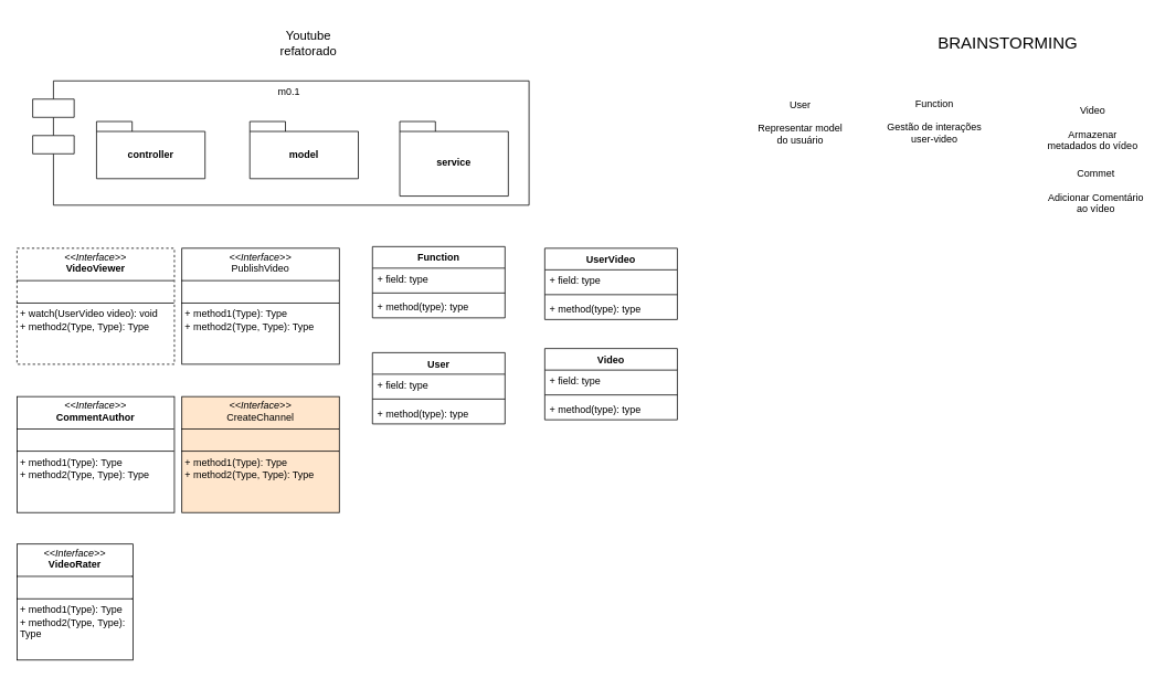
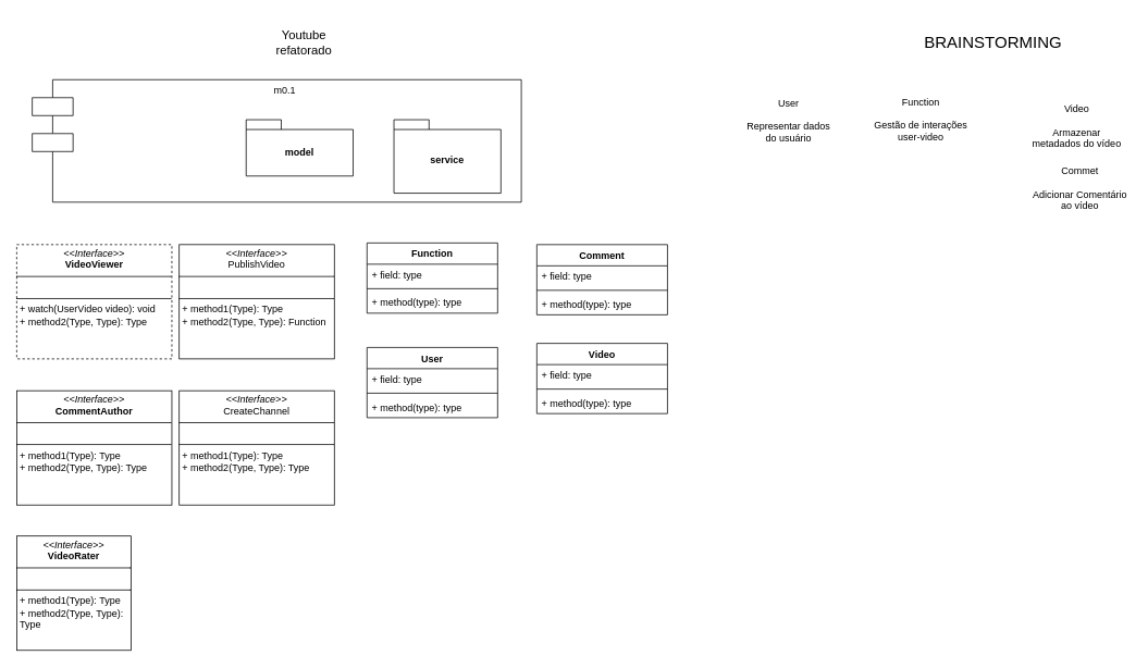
- <mxCell id="20" value="User&lt;div&gt;&lt;br&gt;&lt;/div&gt;&lt;div&gt;Representar model do usuário&lt;/div&gt;" style="text;strokeColor=none;align=center;fillColor=none;html=1;verticalAlign=middle;whiteSpace=wrap;rounded=0;" vertex="1" parent="1"><mxGeometry x="909" y="132" width="113" height="30" as="geometry" /></mxCell>
+ <mxCell id="20" value="User&lt;div&gt;&lt;br&gt;&lt;/div&gt;&lt;div&gt;Representar dados do usuário&lt;/div&gt;" style="text;strokeColor=none;align=center;fillColor=none;html=1;verticalAlign=middle;whiteSpace=wrap;rounded=0;" vertex="1" parent="1"><mxGeometry x="909" y="132" width="113" height="30" as="geometry" /></mxCell>
- <mxCell id="4" value="controller" style="shape=folder;fontStyle=1;spacingTop=10;tabWidth=43;tabHeight=12;tabPosition=left;html=1;whiteSpace=wrap;" vertex="1" parent="1"><mxGeometry x="116" y="146" width="131" height="69" as="geometry" /></mxCell>
- <mxCell id="24" value="UserVideo" style="swimlane;fontStyle=1;align=center;verticalAlign=top;childLayout=stackLayout;horizontal=1;startSize=26;horizontalStack=0;resizeParent=1;resizeParentMax=0;resizeLast=0;collapsible=1;marginBottom=0;whiteSpace=wrap;html=1;" vertex="1" parent="1"><mxGeometry x="657" y="299" width="160" height="86" as="geometry" /></mxCell>
+ <mxCell id="24" value="Comment" style="swimlane;fontStyle=1;align=center;verticalAlign=top;childLayout=stackLayout;horizontal=1;startSize=26;horizontalStack=0;resizeParent=1;resizeParentMax=0;resizeLast=0;collapsible=1;marginBottom=0;whiteSpace=wrap;html=1;" vertex="1" parent="1"><mxGeometry x="657" y="299" width="160" height="86" as="geometry" /></mxCell>
- <mxCell id="31" value="&lt;p style=&quot;margin:0px;margin-top:4px;text-align:center;&quot;&gt;&lt;i&gt;&amp;lt;&amp;lt;Interface&amp;gt;&amp;gt;&lt;/i&gt;&lt;br&gt;PublishVideo&lt;/p&gt;&lt;hr size=&quot;1&quot; style=&quot;border-style:solid;&quot;&gt;&lt;p style=&quot;margin:0px;margin-left:4px;&quot;&gt;&lt;br&gt;&lt;/p&gt;&lt;hr size=&quot;1&quot; style=&quot;border-style:solid;&quot;&gt;&lt;p style=&quot;margin:0px;margin-left:4px;&quot;&gt;+ method1(Type): Type&lt;br&gt;+ method2(Type, Type): Type&lt;/p&gt;" style="verticalAlign=top;align=left;overflow=fill;html=1;whiteSpace=wrap;" vertex="1" parent="1"><mxGeometry x="219" y="299" width="190" height="140" as="geometry" /></mxCell>
+ <mxCell id="31" value="&lt;p style=&quot;margin:0px;margin-top:4px;text-align:center;&quot;&gt;&lt;i&gt;&amp;lt;&amp;lt;Interface&amp;gt;&amp;gt;&lt;/i&gt;&lt;br&gt;PublishVideo&lt;/p&gt;&lt;hr size=&quot;1&quot; style=&quot;border-style:solid;&quot;&gt;&lt;p style=&quot;margin:0px;margin-left:4px;&quot;&gt;&lt;br&gt;&lt;/p&gt;&lt;hr size=&quot;1&quot; style=&quot;border-style:solid;&quot;&gt;&lt;p style=&quot;margin:0px;margin-left:4px;&quot;&gt;+ method1(Type): Type&lt;br&gt;+ method2(Type, Type): Function&lt;/p&gt;" style="verticalAlign=top;align=left;overflow=fill;html=1;whiteSpace=wrap;" vertex="1" parent="1"><mxGeometry x="219" y="299" width="190" height="140" as="geometry" /></mxCell>
- <mxCell id="32" value="&lt;p style=&quot;margin:0px;margin-top:4px;text-align:center;&quot;&gt;&lt;i&gt;&amp;lt;&amp;lt;Interface&amp;gt;&amp;gt;&lt;/i&gt;&lt;br&gt;CreateChannel&lt;/p&gt;&lt;hr size=&quot;1&quot; style=&quot;border-style:solid;&quot;&gt;&lt;p style=&quot;margin:0px;margin-left:4px;&quot;&gt;&lt;br&gt;&lt;/p&gt;&lt;hr size=&quot;1&quot; style=&quot;border-style:solid;&quot;&gt;&lt;p style=&quot;margin:0px;margin-left:4px;&quot;&gt;+ method1(Type): Type&lt;br&gt;+ method2(Type, Type): Type&lt;/p&gt;" style="verticalAlign=top;align=left;overflow=fill;html=1;whiteSpace=wrap;fillColor=#ffe6cc;" vertex="1" parent="1"><mxGeometry x="219" y="478" width="190" height="140" as="geometry" /></mxCell>
+ <mxCell id="32" value="&lt;p style=&quot;margin:0px;margin-top:4px;text-align:center;&quot;&gt;&lt;i&gt;&amp;lt;&amp;lt;Interface&amp;gt;&amp;gt;&lt;/i&gt;&lt;br&gt;CreateChannel&lt;/p&gt;&lt;hr size=&quot;1&quot; style=&quot;border-style:solid;&quot;&gt;&lt;p style=&quot;margin:0px;margin-left:4px;&quot;&gt;&lt;br&gt;&lt;/p&gt;&lt;hr size=&quot;1&quot; style=&quot;border-style:solid;&quot;&gt;&lt;p style=&quot;margin:0px;margin-left:4px;&quot;&gt;+ method1(Type): Type&lt;br&gt;+ method2(Type, Type): Type&lt;/p&gt;" style="verticalAlign=top;align=left;overflow=fill;html=1;whiteSpace=wrap;" vertex="1" parent="1"><mxGeometry x="219" y="478" width="190" height="140" as="geometry" /></mxCell>
